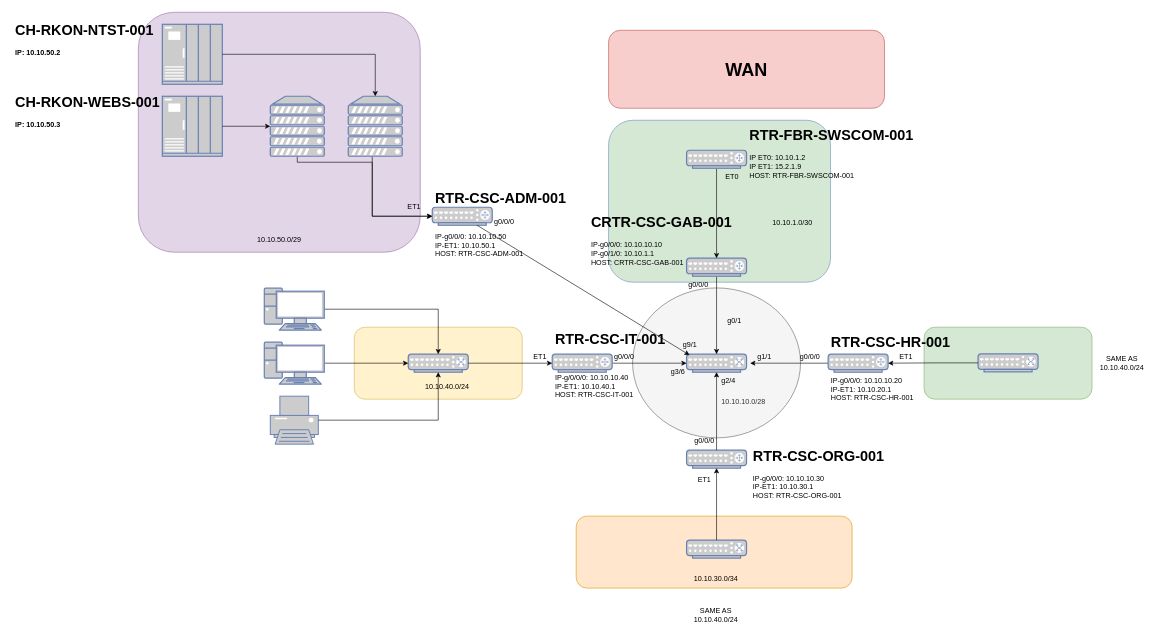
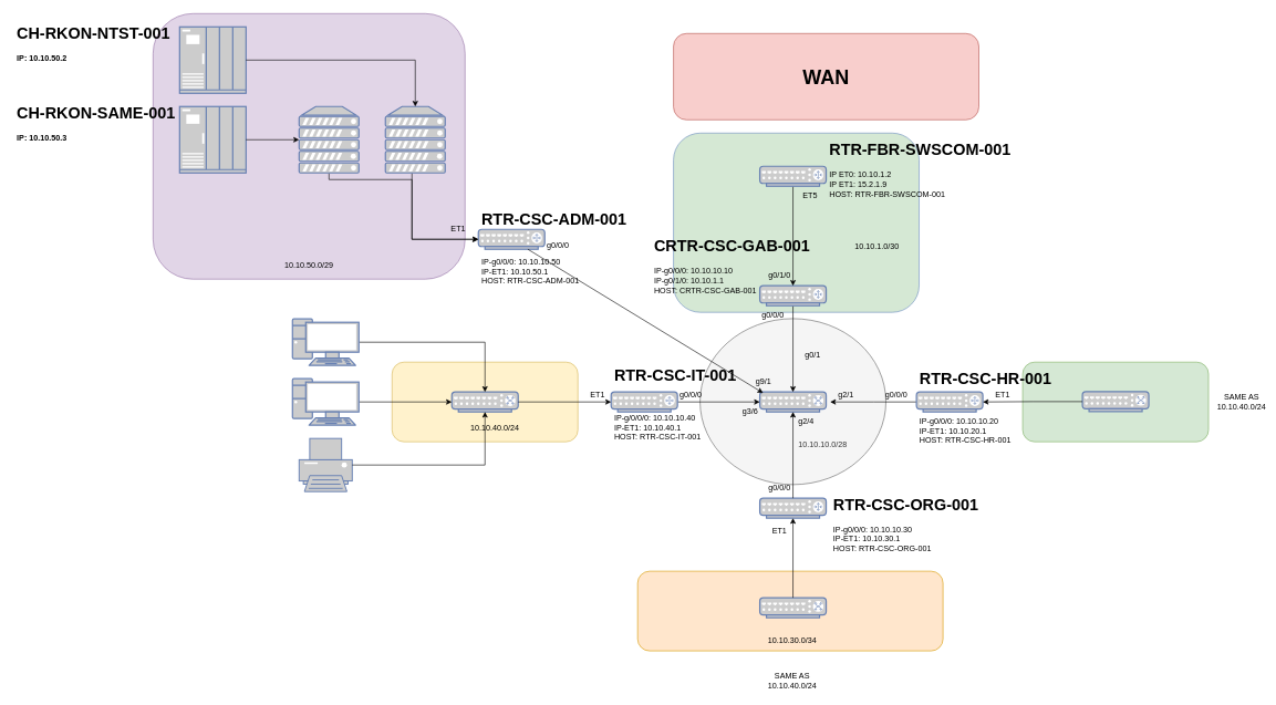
- <mxCell id="61" value="&lt;h1 style=&quot;border-color: var(--border-color);&quot;&gt;CH-RKON-WEBS-001&lt;/h1&gt;&lt;p&gt;&lt;b&gt;IP: 10.10.50.3&lt;/b&gt;&lt;/p&gt;" style="text;html=1;strokeColor=none;fillColor=none;spacing=5;spacingTop=-20;whiteSpace=wrap;overflow=hidden;rounded=0;" parent="1" vertex="1"><mxGeometry x="20" y="150" width="260" height="120" as="geometry" /></mxCell>
+ <mxCell id="61" value="&lt;h1 style=&quot;border-color: var(--border-color);&quot;&gt;CH-RKON-SAME-001&lt;/h1&gt;&lt;p&gt;&lt;b&gt;IP: 10.10.50.3&lt;/b&gt;&lt;/p&gt;" style="text;html=1;strokeColor=none;fillColor=none;spacing=5;spacingTop=-20;whiteSpace=wrap;overflow=hidden;rounded=0;" parent="1" vertex="1"><mxGeometry x="20" y="150" width="260" height="120" as="geometry" /></mxCell>
- <mxCell id="62" value="ET0" style="text;html=1;strokeColor=none;fillColor=none;align=center;verticalAlign=middle;whiteSpace=wrap;rounded=0;" parent="1" vertex="1"><mxGeometry x="1190" y="280" width="60" height="30" as="geometry" /></mxCell>
+ <mxCell id="62" value="ET5" style="text;html=1;strokeColor=none;fillColor=none;align=center;verticalAlign=middle;whiteSpace=wrap;rounded=0;" parent="1" vertex="1"><mxGeometry x="1190" y="280" width="60" height="30" as="geometry" /></mxCell>
+ <mxCell id="35" value="g0/1/0" style="text;html=1;strokeColor=none;fillColor=none;align=center;verticalAlign=middle;whiteSpace=wrap;rounded=0;" parent="1" vertex="1"><mxGeometry x="1144" y="400" width="60" height="30" as="geometry" /></mxCell>
- <mxCell id="64" value="g1/1" style="text;html=1;strokeColor=none;fillColor=none;align=center;verticalAlign=middle;whiteSpace=wrap;rounded=0;" parent="1" vertex="1"><mxGeometry x="1244" y="580" width="60" height="30" as="geometry" /></mxCell>
+ <mxCell id="64" value="g2/1" style="text;html=1;strokeColor=none;fillColor=none;align=center;verticalAlign=middle;whiteSpace=wrap;rounded=0;" parent="1" vertex="1"><mxGeometry x="1244" y="580" width="60" height="30" as="geometry" /></mxCell>
